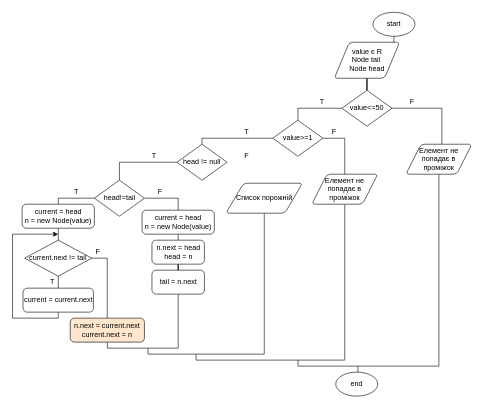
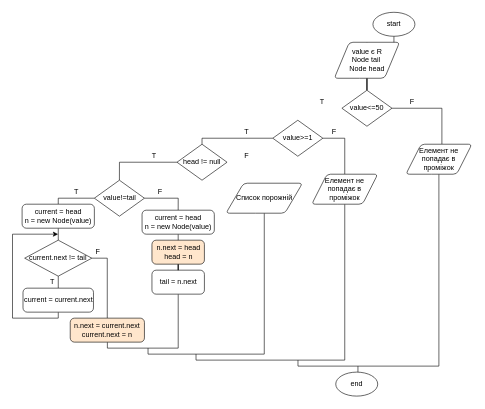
- <mxCell id="6" style="edgeStyle=orthogonalEdgeStyle;rounded=0;orthogonalLoop=1;jettySize=auto;html=1;endArrow=none;endFill=0;" parent="1" source="8" target="11" edge="1"><mxGeometry relative="1" as="geometry"><Array as="points"><mxPoint x="496" y="180" /></Array></mxGeometry></mxCell>
- <mxCell id="26" value="head!=tail" style="strokeWidth=1;html=1;shape=mxgraph.flowchart.decision;whiteSpace=wrap;" parent="1" vertex="1"><mxGeometry x="156.5" y="300" width="83.5" height="60" as="geometry" /></mxCell>
+ <mxCell id="26" value="value!=tail" style="strokeWidth=1;html=1;shape=mxgraph.flowchart.decision;whiteSpace=wrap;" parent="1" vertex="1"><mxGeometry x="156.5" y="300" width="83.5" height="60" as="geometry" /></mxCell>
- <mxCell id="30" value="n.next = head&lt;br&gt;head = n" style="rounded=1;whiteSpace=wrap;html=1;absoluteArcSize=1;arcSize=14;strokeWidth=1;" parent="1" vertex="1"><mxGeometry x="252.5" y="400" width="87.5" height="40" as="geometry" /></mxCell>
+ <mxCell id="30" value="n.next = head&lt;br&gt;head = n" style="rounded=1;whiteSpace=wrap;html=1;absoluteArcSize=1;arcSize=14;strokeWidth=1;fillColor=#ffe6cc;" parent="1" vertex="1"><mxGeometry x="252.5" y="400" width="87.5" height="40" as="geometry" /></mxCell>
